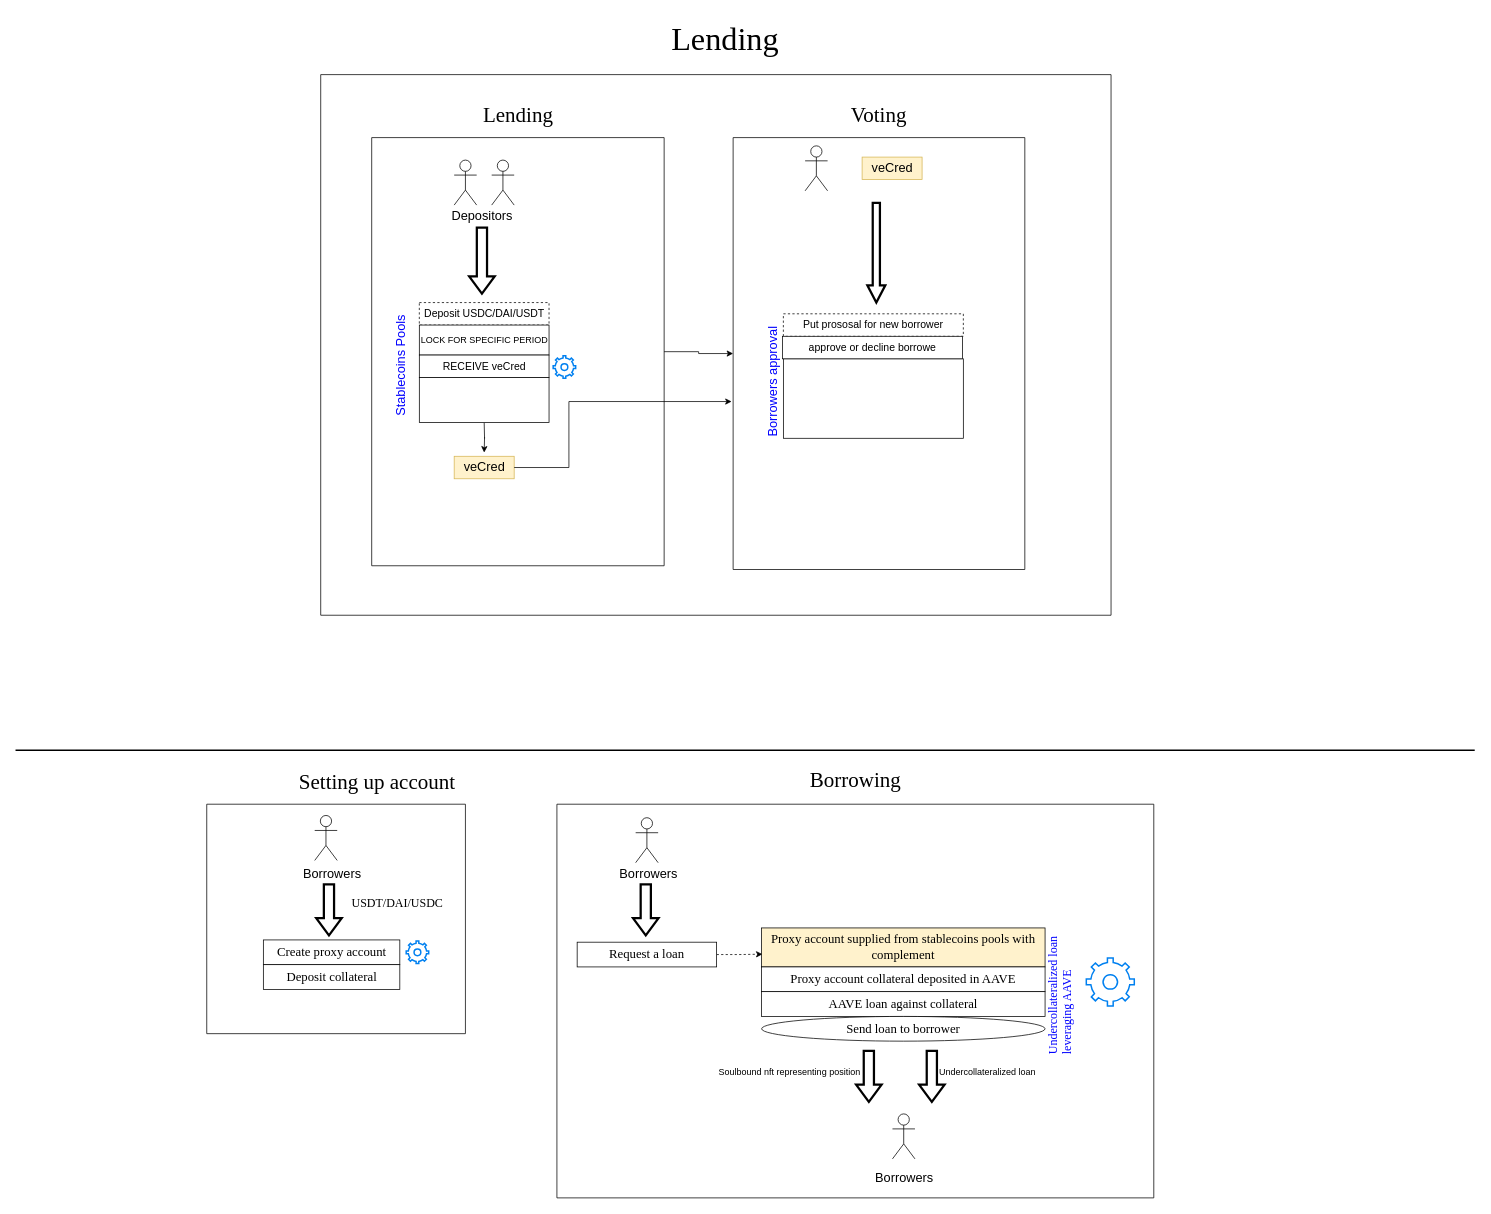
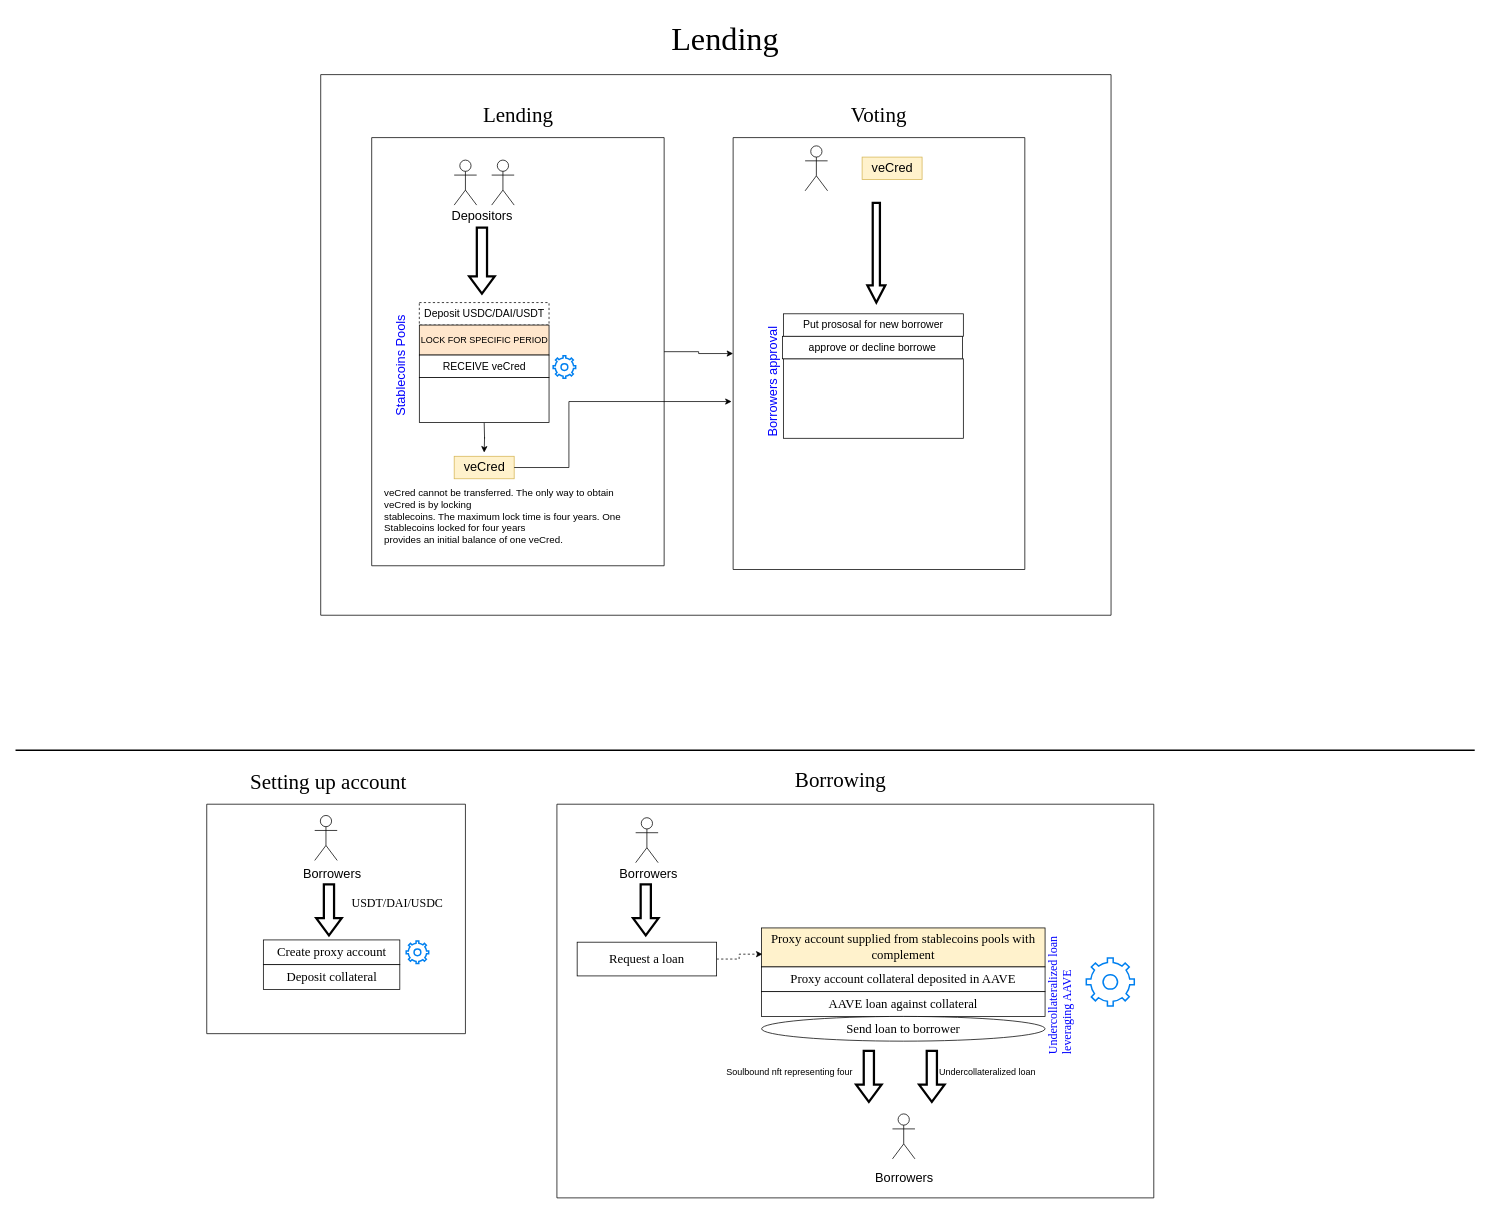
- <mxCell id="23" value="Put prososal for new borrower" style="rounded=0;whiteSpace=wrap;html=1;fontSize=14;strokeWidth=1;dashed=1;" parent="17" vertex="1"><mxGeometry x="67" y="235" width="240" height="30" as="geometry" /></mxCell>
+ <mxCell id="23" value="Put prososal for new borrower" style="rounded=0;whiteSpace=wrap;html=1;fontSize=14;strokeWidth=1;" parent="17" vertex="1"><mxGeometry x="67" y="235" width="240" height="30" as="geometry" /></mxCell>
- <mxCell id="7" value="&lt;font style=&quot;font-size: 12px;&quot;&gt;LOCK FOR SPECIFIC PERIOD&lt;/font&gt;" style="rounded=0;whiteSpace=wrap;html=1;fontSize=14;strokeWidth=1;" parent="1" vertex="1"><mxGeometry x="558.5" y="433" width="173" height="40" as="geometry" /></mxCell>
+ <mxCell id="7" value="&lt;font style=&quot;font-size: 12px;&quot;&gt;LOCK FOR SPECIFIC PERIOD&lt;/font&gt;" style="rounded=0;whiteSpace=wrap;html=1;fontSize=14;strokeWidth=1;fillColor=#ffe6cc;" parent="1" vertex="1"><mxGeometry x="558.5" y="433" width="173" height="40" as="geometry" /></mxCell>
+ <mxCell id="15" value="&lt;div align=&quot;left&quot;&gt;&lt;font style=&quot;font-size: 13px;&quot;&gt;veCred cannot be transferred. The only way to obtain veCred is by locking &lt;/font&gt;&lt;br&gt;&lt;font style=&quot;font-size: 13px;&quot;&gt;stablecoins. The maximum lock time is four years. One Stablecoins locked for four years &lt;/font&gt;&lt;br&gt;&lt;font style=&quot;font-size: 13px;&quot;&gt;provides an initial balance of one veCred.&lt;/font&gt;&lt;/div&gt;" style="rounded=0;whiteSpace=wrap;html=1;fontFamily=Helvetica;fontSize=13;strokeWidth=1;align=left;fillColor=none;strokeColor=none;" parent="13" vertex="1"><mxGeometry x="15" y="475" width="349" height="60" as="geometry" /></mxCell>
- <mxCell id="60" value="Borrowing" style="text;html=1;align=center;verticalAlign=middle;resizable=0;points=[];autosize=1;strokeColor=none;fillColor=none;fontSize=28;fontFamily=Comic Sans MS;fontColor=#000000;" parent="1" vertex="1"><mxGeometry x="1065.5" y="1016" width="149" height="46" as="geometry" /></mxCell>
+ <mxCell id="60" value="Borrowing" style="text;html=1;align=center;verticalAlign=middle;resizable=0;points=[];autosize=1;strokeColor=none;fillColor=none;fontSize=28;fontFamily=Comic Sans MS;fontColor=#000000;" parent="1" vertex="1"><mxGeometry x="1045.5" y="1016" width="149" height="46" as="geometry" /></mxCell>
- <mxCell id="40" value="Setting up account" style="text;html=1;align=center;verticalAlign=middle;resizable=0;points=[];autosize=1;strokeColor=none;fillColor=none;fontSize=28;fontFamily=Comic Sans MS;fontColor=default;" parent="1" vertex="1"><mxGeometry x="370" y="1019" width="263" height="46" as="geometry" /></mxCell>
+ <mxCell id="40" value="Setting up account" style="text;html=1;align=center;verticalAlign=middle;resizable=0;points=[];autosize=1;strokeColor=none;fillColor=none;fontSize=28;fontFamily=Comic Sans MS;fontColor=default;" parent="1" vertex="1"><mxGeometry x="305" y="1019" width="263" height="46" as="geometry" /></mxCell>
- <mxCell id="45" value="Request a loan" style="rounded=0;whiteSpace=wrap;html=1;fontFamily=Comic Sans MS;fontSize=17;fontColor=default;" parent="1" vertex="1"><mxGeometry x="769" y="1256" width="186" height="33" as="geometry" /></mxCell>
+ <mxCell id="45" value="Request a loan" style="rounded=0;whiteSpace=wrap;html=1;fontFamily=Comic Sans MS;fontSize=17;fontColor=default;" parent="1" vertex="1"><mxGeometry x="769" y="1256" width="186" height="45" as="geometry" /></mxCell>
- <mxCell id="55" value="Soulbound nft representing position" style="text;html=1;align=center;verticalAlign=middle;resizable=0;points=[];autosize=1;strokeColor=none;fillColor=none;strokeWidth=4;" parent="1" vertex="1"><mxGeometry x="947" y="1415" width="210" height="28" as="geometry" /></mxCell>
+ <mxCell id="55" value="Soulbound nft representing four" style="text;html=1;align=center;verticalAlign=middle;resizable=0;points=[];autosize=1;strokeColor=none;fillColor=none;strokeWidth=4;" parent="1" vertex="1"><mxGeometry x="947" y="1415" width="210" height="28" as="geometry" /></mxCell>
